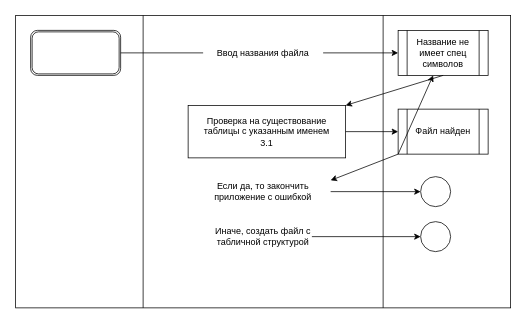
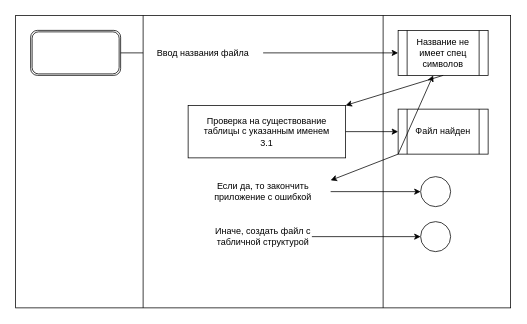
- <mxCell id="4" value="Ввод названия файла" style="text;html=1;strokeColor=none;fillColor=none;align=center;verticalAlign=middle;whiteSpace=wrap;rounded=0;" vertex="1" parent="1"><mxGeometry x="270" y="55" width="160" height="30" as="geometry" /></mxCell>
+ <mxCell id="4" value="Ввод названия файла" style="text;html=1;strokeColor=none;fillColor=none;align=center;verticalAlign=middle;whiteSpace=wrap;rounded=0;" vertex="1" parent="1"><mxGeometry x="190" y="55" width="160" height="30" as="geometry" /></mxCell>
